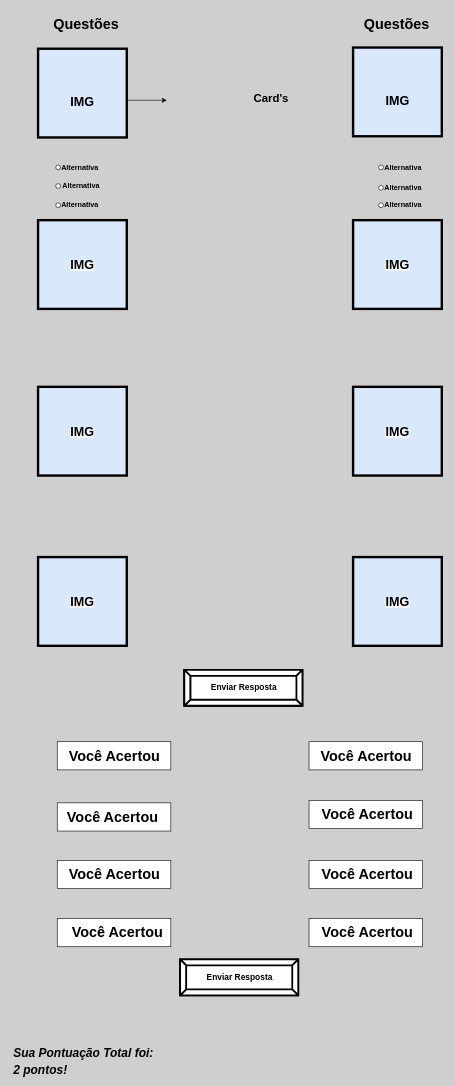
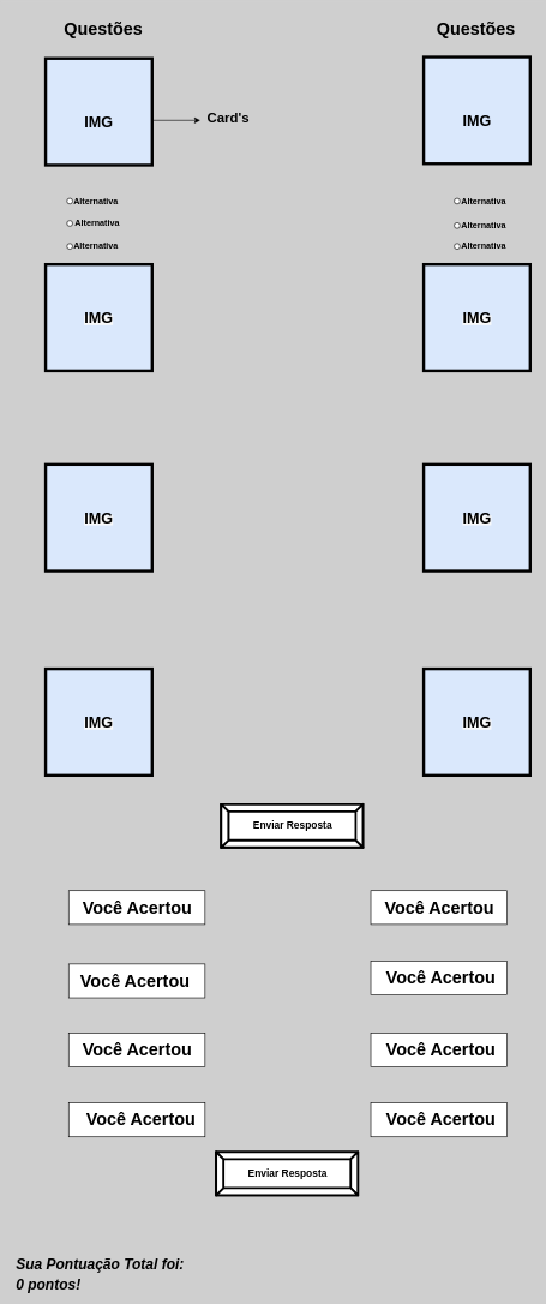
- <mxCell id="44" value="&lt;b&gt;&lt;font style=&quot;font-size: 19px&quot;&gt;Card's&lt;/font&gt;&lt;/b&gt;" style="text;html=1;strokeColor=none;fillColor=none;align=center;verticalAlign=middle;whiteSpace=wrap;rounded=0;" vertex="1" parent="1"><mxGeometry x="432" y="154" width="40" height="20" as="geometry" /></mxCell>
+ <mxCell id="44" value="&lt;b&gt;&lt;font style=&quot;font-size: 19px&quot;&gt;Card's&lt;/font&gt;&lt;/b&gt;" style="text;html=1;strokeColor=none;fillColor=none;align=center;verticalAlign=middle;whiteSpace=wrap;rounded=0;" vertex="1" parent="1"><mxGeometry x="297" y="154" width="40" height="20" as="geometry" /></mxCell>
- <mxCell id="35" value="&lt;font style=&quot;font-size: 20px&quot;&gt;&lt;i&gt;Sua Pontuação Total foi:&lt;br&gt;2 pontos!&lt;/i&gt;&lt;/font&gt;" style="text;strokeColor=none;fillColor=none;html=1;fontSize=24;fontStyle=1;verticalAlign=middle;align=left;" vertex="1" parent="1"><mxGeometry x="20" y="1748" width="100" height="40" as="geometry" /></mxCell>
+ <mxCell id="35" value="&lt;font style=&quot;font-size: 20px&quot;&gt;&lt;i&gt;Sua Pontuação Total foi:&lt;br&gt;0 pontos!&lt;/i&gt;&lt;/font&gt;" style="text;strokeColor=none;fillColor=none;html=1;fontSize=24;fontStyle=1;verticalAlign=middle;align=left;" vertex="1" parent="1"><mxGeometry x="20" y="1748" width="100" height="40" as="geometry" /></mxCell>
